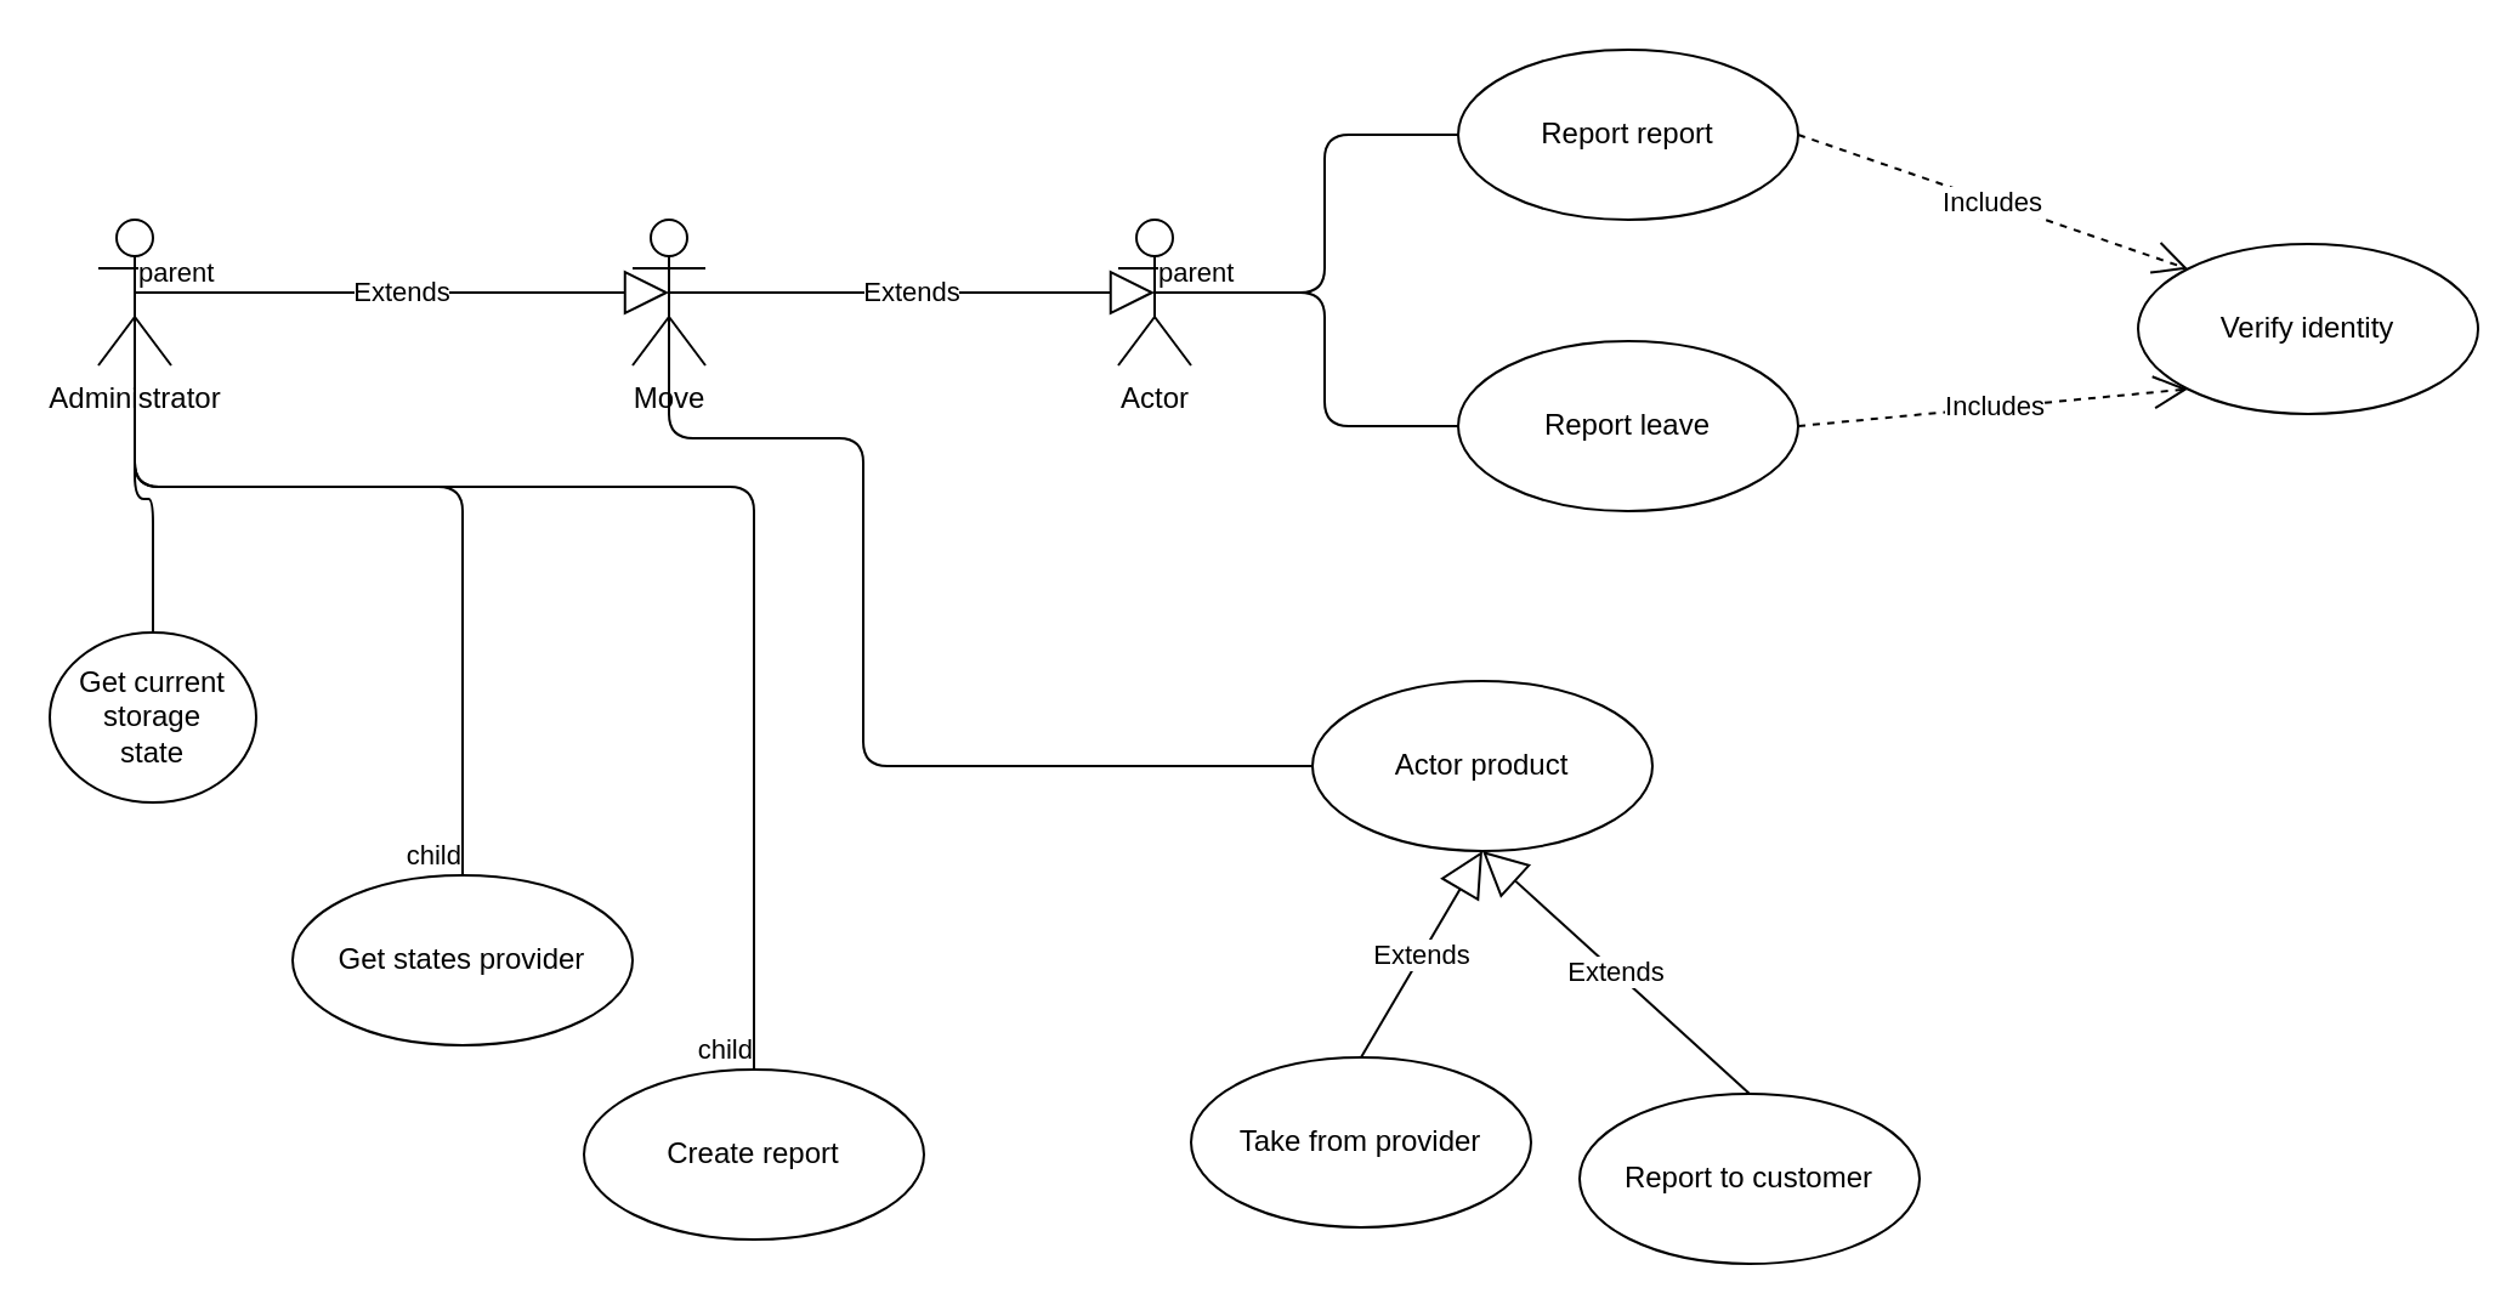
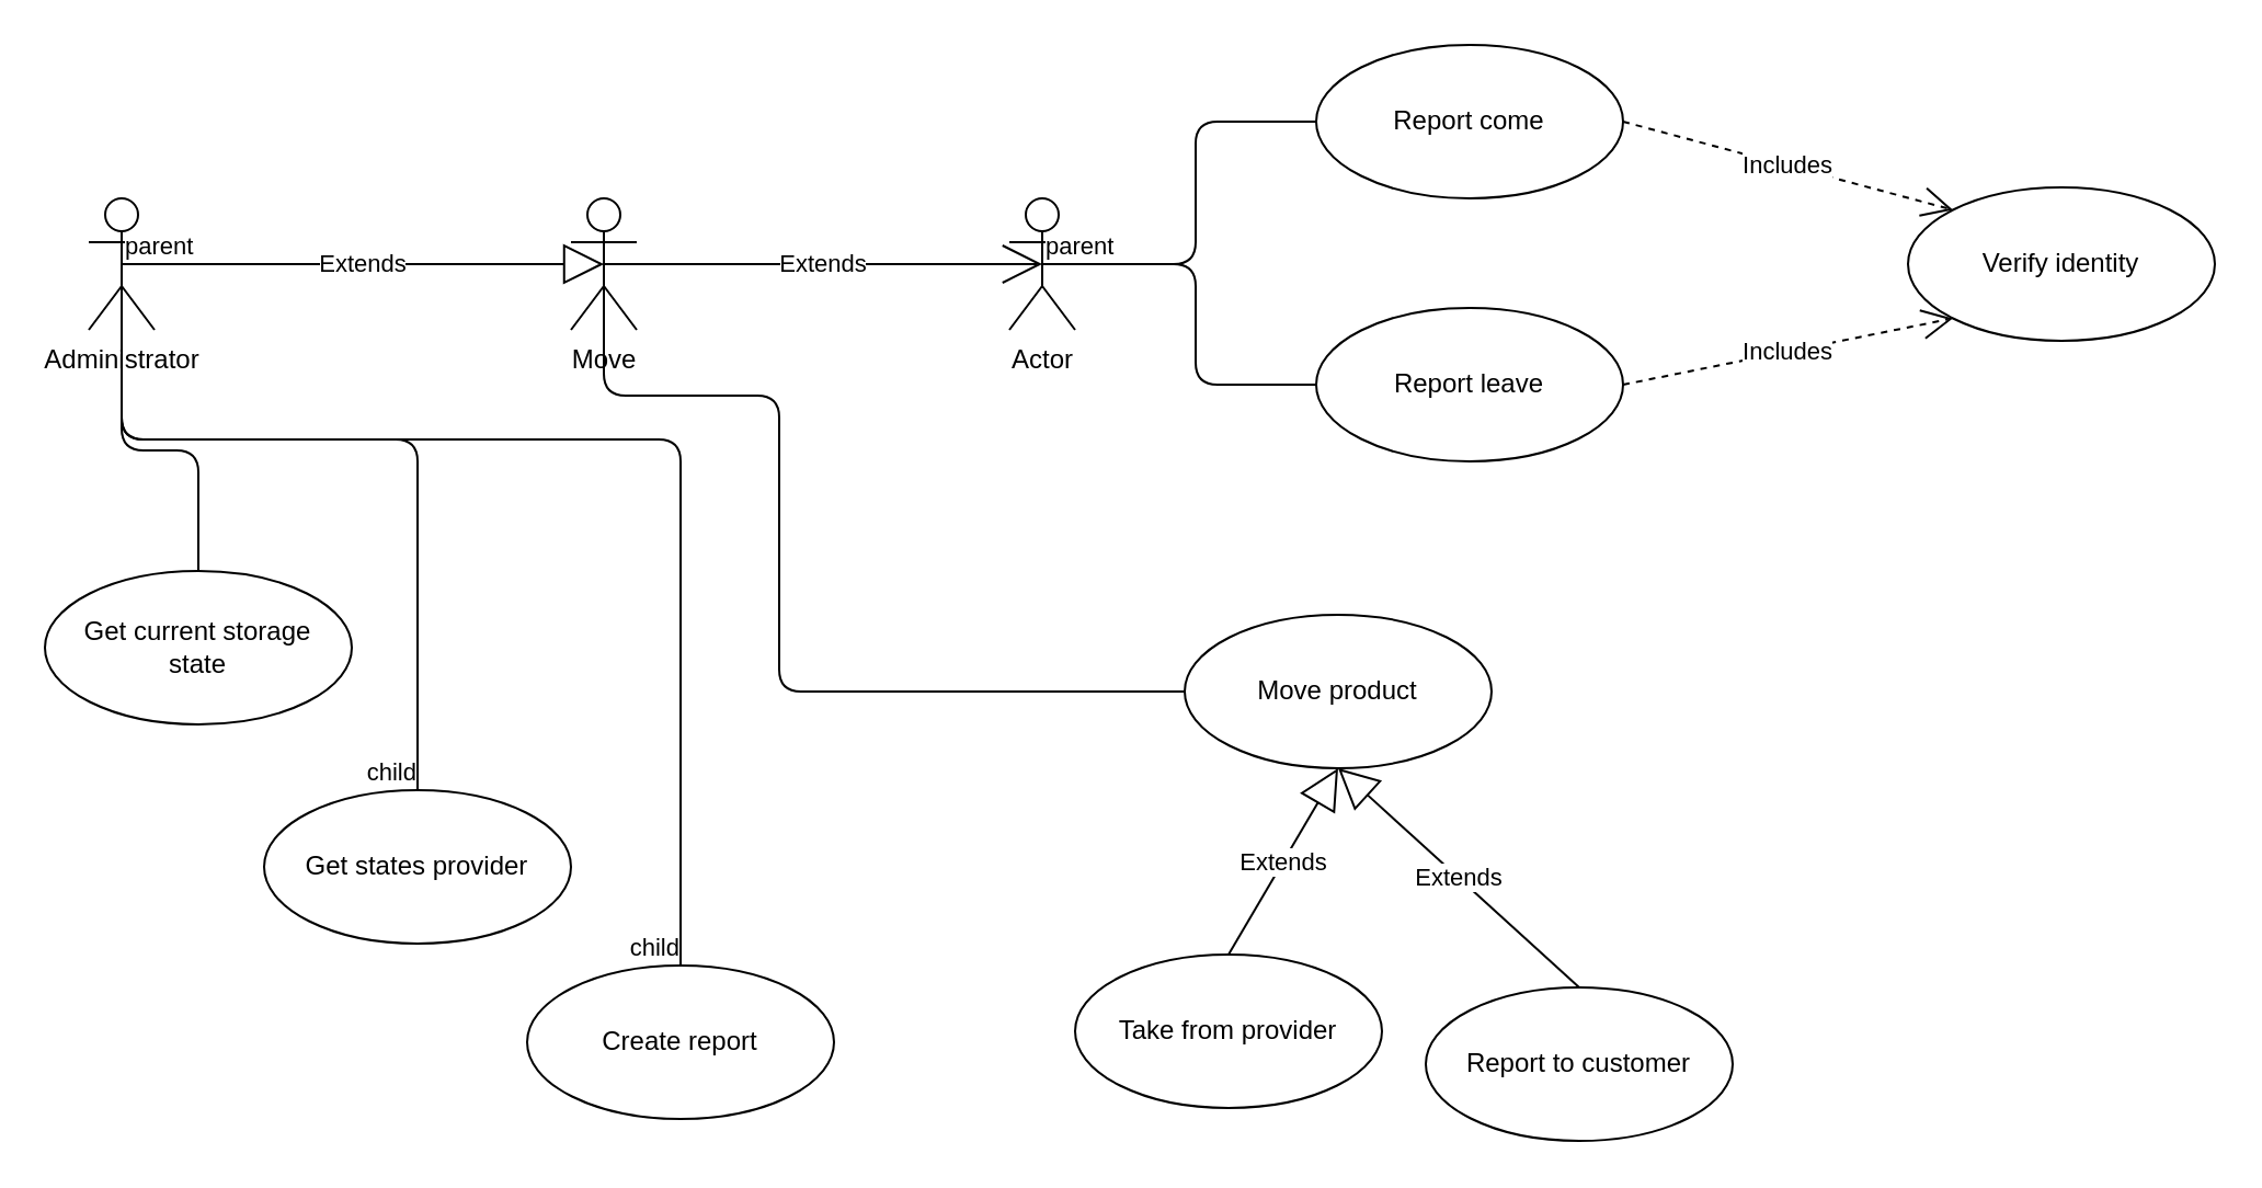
- <mxCell id="7" value="Report report" style="ellipse;whiteSpace=wrap;html=1;" vertex="1" parent="1"><mxGeometry x="600" y="20" width="140" height="70" as="geometry" /></mxCell>
+ <mxCell id="7" value="Report come" style="ellipse;whiteSpace=wrap;html=1;" vertex="1" parent="1"><mxGeometry x="600" y="20" width="140" height="70" as="geometry" /></mxCell>
- <mxCell id="6" value="Extends" style="endArrow=block;endSize=16;endFill=0;html=1;exitX=0.5;exitY=0.5;exitDx=0;exitDy=0;exitPerimeter=0;entryX=0.5;entryY=0.5;entryDx=0;entryDy=0;entryPerimeter=0;" edge="1" parent="1" source="3" target="5"><mxGeometry width="160" relative="1" as="geometry"><mxPoint x="280" y="120" as="sourcePoint" /><mxPoint x="440" y="120" as="targetPoint" /></mxGeometry></mxCell>
+ <mxCell id="6" value="Extends" style="endArrow=open;endSize=16;endFill=0;html=1;exitX=0.5;exitY=0.5;exitDx=0;exitDy=0;exitPerimeter=0;entryX=0.5;entryY=0.5;entryDx=0;entryDy=0;entryPerimeter=0;" edge="1" parent="1" source="3" target="5"><mxGeometry width="160" relative="1" as="geometry"><mxPoint x="280" y="120" as="sourcePoint" /><mxPoint x="440" y="120" as="targetPoint" /></mxGeometry></mxCell>
- <mxCell id="12" value="Verify identity" style="ellipse;whiteSpace=wrap;html=1;" vertex="1" parent="1"><mxGeometry x="880" y="100" width="140" height="70" as="geometry" /></mxCell>
+ <mxCell id="12" value="Verify identity" style="ellipse;whiteSpace=wrap;html=1;" vertex="1" parent="1"><mxGeometry x="870" y="85" width="140" height="70" as="geometry" /></mxCell>
- <mxCell id="15" value="Get current storage &lt;br&gt;state" style="ellipse;whiteSpace=wrap;html=1;" vertex="1" parent="1"><mxGeometry x="20" y="260" width="85" height="70" as="geometry" /></mxCell>
+ <mxCell id="15" value="Get current storage &lt;br&gt;state" style="ellipse;whiteSpace=wrap;html=1;" vertex="1" parent="1"><mxGeometry x="20" y="260" width="140" height="70" as="geometry" /></mxCell>
- <mxCell id="25" value="Actor product" style="ellipse;whiteSpace=wrap;html=1;" vertex="1" parent="1"><mxGeometry x="540" y="280" width="140" height="70" as="geometry" /></mxCell>
+ <mxCell id="25" value="Move product" style="ellipse;whiteSpace=wrap;html=1;" vertex="1" parent="1"><mxGeometry x="540" y="280" width="140" height="70" as="geometry" /></mxCell>
